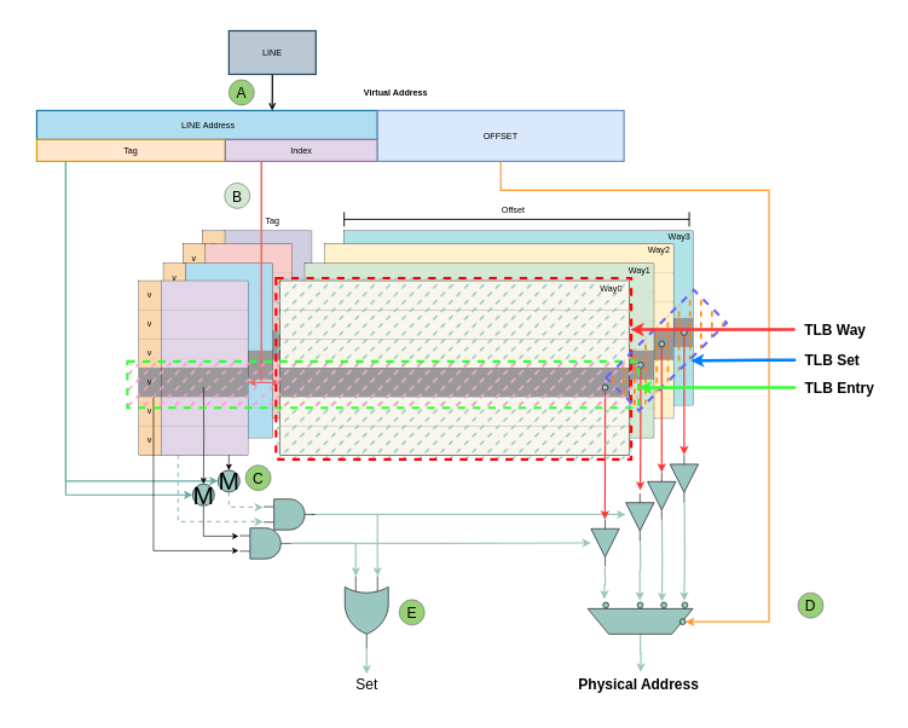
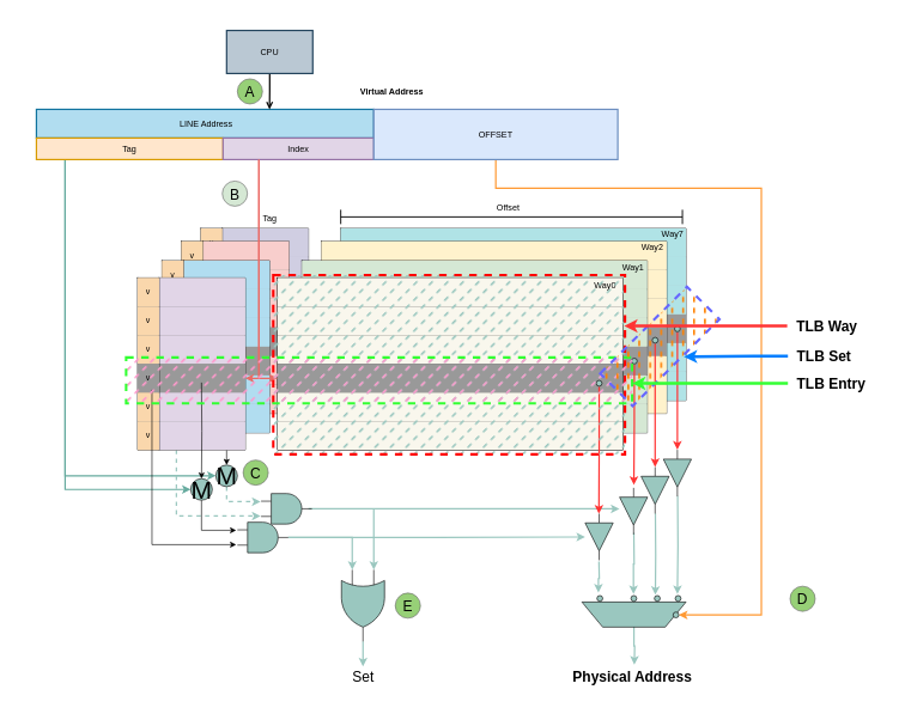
- <mxCell id="49" value="LINE" style="rounded=0;whiteSpace=wrap;html=1;strokeColor=#23445d;strokeWidth=2;fillColor=#bac8d3;" parent="1" vertex="1"><mxGeometry x="315" y="42" width="120" height="60" as="geometry" /></mxCell>
+ <mxCell id="49" value="CPU" style="rounded=0;whiteSpace=wrap;html=1;strokeColor=#23445d;strokeWidth=2;fillColor=#bac8d3;" parent="1" vertex="1"><mxGeometry x="315" y="42" width="120" height="60" as="geometry" /></mxCell>
- <mxCell id="51" value="A" style="ellipse;whiteSpace=wrap;html=1;aspect=fixed;strokeColor=#666666;strokeWidth=1;fontSize=20;fillColor=#97D077;fillStyle=auto;" parent="1" vertex="1"><mxGeometry x="315" y="109.5" width="35" height="35" as="geometry" /></mxCell>
+ <mxCell id="51" value="A" style="ellipse;whiteSpace=wrap;html=1;aspect=fixed;strokeColor=#666666;strokeWidth=1;fontSize=20;fillColor=#97D077;fillStyle=auto;" parent="1" vertex="1"><mxGeometry x="330" y="109.5" width="35" height="35" as="geometry" /></mxCell>
- <mxCell id="223" value="Way3" style="text;html=1;align=center;verticalAlign=middle;resizable=0;points=[];autosize=1;strokeColor=none;fillColor=none;" parent="1" vertex="1"><mxGeometry x="911" y="312" width="50" height="30" as="geometry" /></mxCell>
+ <mxCell id="223" value="Way7" style="text;html=1;align=center;verticalAlign=middle;resizable=0;points=[];autosize=1;strokeColor=none;fillColor=none;" parent="1" vertex="1"><mxGeometry x="911" y="312" width="50" height="30" as="geometry" /></mxCell>
